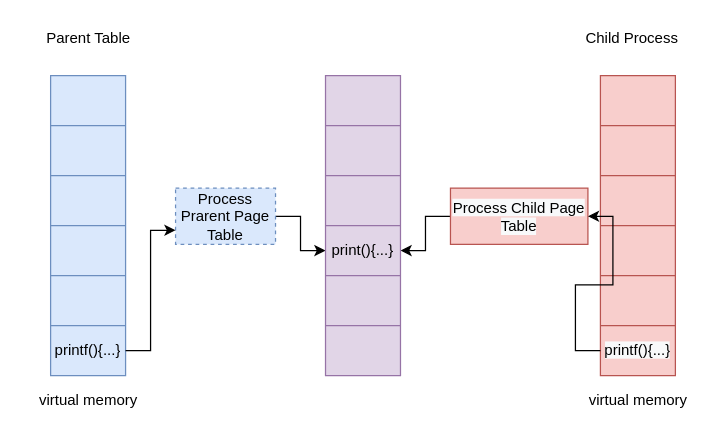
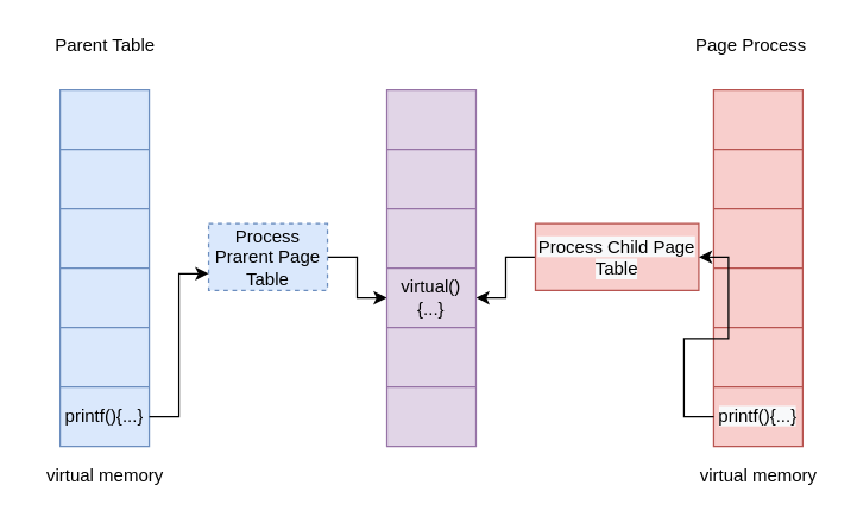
- <mxCell id="3" value="Child Process" style="text;html=1;align=center;verticalAlign=middle;resizable=0;points=[];autosize=1;" vertex="1" parent="1"><mxGeometry x="460" y="20" width="90" height="20" as="geometry" /></mxCell>
+ <mxCell id="3" value="Page Process" style="text;html=1;align=center;verticalAlign=middle;resizable=0;points=[];autosize=1;" vertex="1" parent="1"><mxGeometry x="460" y="20" width="90" height="20" as="geometry" /></mxCell>
- <mxCell id="44" value="print(){...}" style="shape=partialRectangle;html=1;whiteSpace=wrap;connectable=0;overflow=hidden;fillColor=none;top=0;left=0;bottom=0;right=0;" vertex="1" parent="43"><mxGeometry width="60" height="40" as="geometry" /></mxCell>
+ <mxCell id="44" value="virtual(){...}" style="shape=partialRectangle;html=1;whiteSpace=wrap;connectable=0;overflow=hidden;fillColor=none;top=0;left=0;bottom=0;right=0;" vertex="1" parent="43"><mxGeometry width="60" height="40" as="geometry" /></mxCell>
